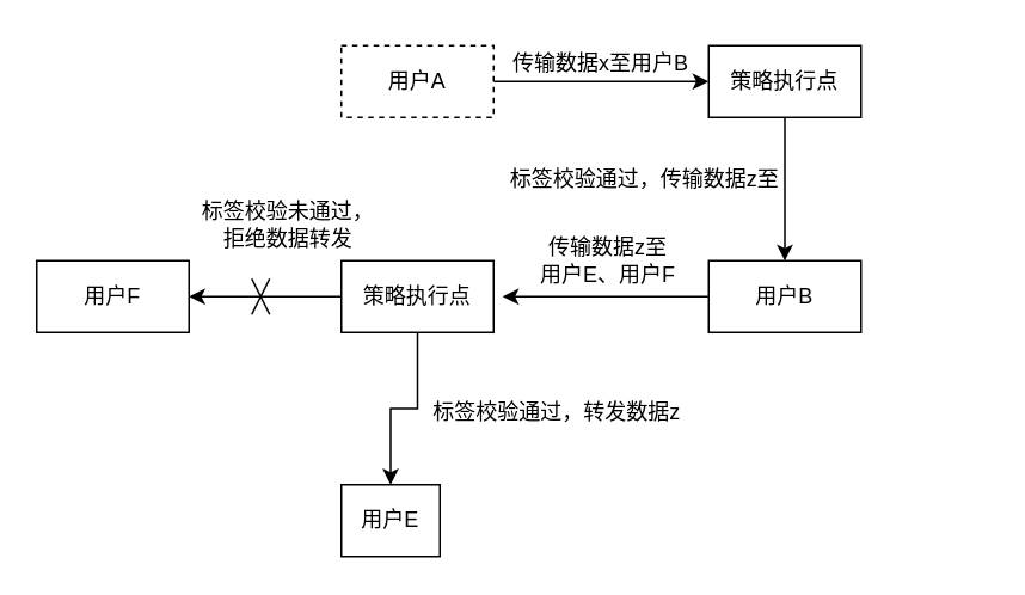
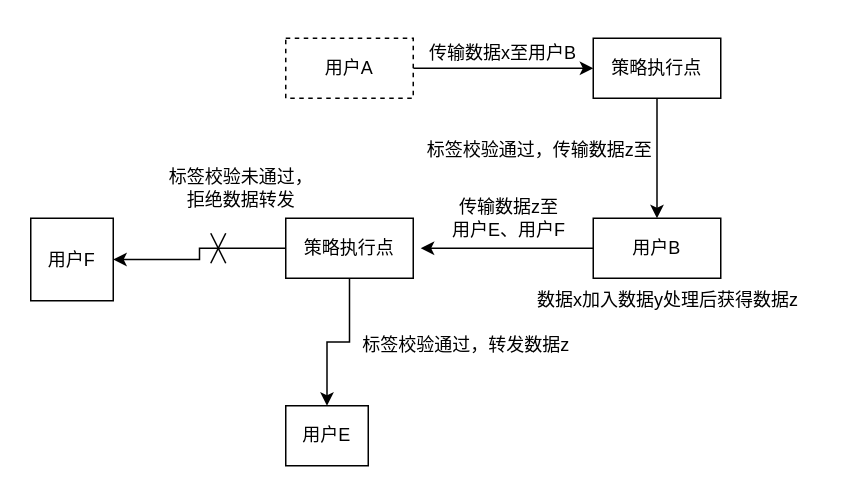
- <mxCell id="17" value="用户F" style="rounded=0;whiteSpace=wrap;html=1;" vertex="1" parent="1"><mxGeometry x="20" y="145" width="85" height="40" as="geometry" /></mxCell>
+ <mxCell id="17" value="用户F" style="rounded=0;whiteSpace=wrap;html=1;" vertex="1" parent="1"><mxGeometry x="20" y="145" width="55" height="55" as="geometry" /></mxCell>
+ <mxCell id="13" value="数据x加入数据y处理后获得数据z" style="text;html=1;strokeColor=none;fillColor=none;align=center;verticalAlign=middle;whiteSpace=wrap;rounded=0;" parent="1" vertex="1"><mxGeometry x="340" y="185" width="210" height="30" as="geometry" /></mxCell>
